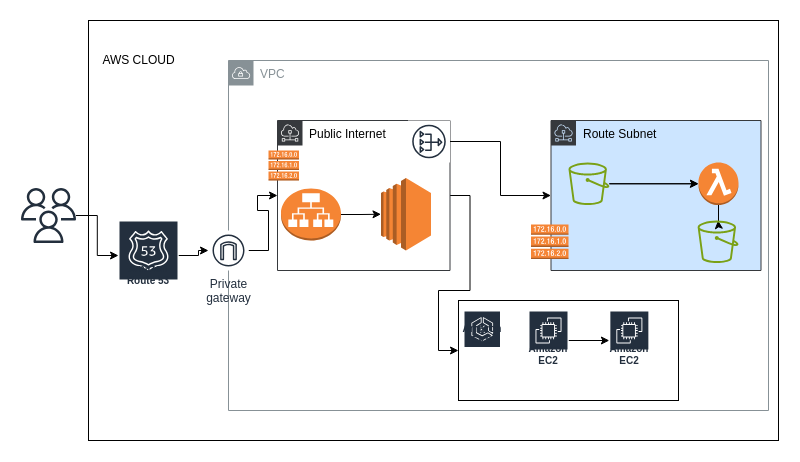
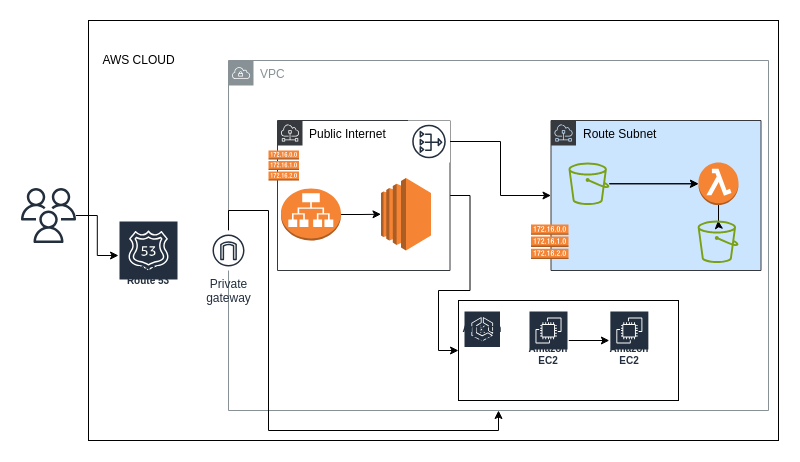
- <mxCell id="14" style="edgeStyle=orthogonalEdgeStyle;rounded=0;orthogonalLoop=1;jettySize=auto;html=1;" edge="1" parent="1" source="15" target="12"><mxGeometry relative="1" as="geometry" /></mxCell>
+ <mxCell id="14" style="edgeStyle=orthogonalEdgeStyle;rounded=0;orthogonalLoop=1;jettySize=auto;html=1;" edge="1" parent="1" source="15" target="2"><mxGeometry relative="1" as="geometry" /></mxCell>
- <mxCell id="3" style="edgeStyle=orthogonalEdgeStyle;rounded=0;orthogonalLoop=1;jettySize=auto;html=1;" edge="1" parent="1" source="4" target="15"><mxGeometry relative="1" as="geometry" /></mxCell>
